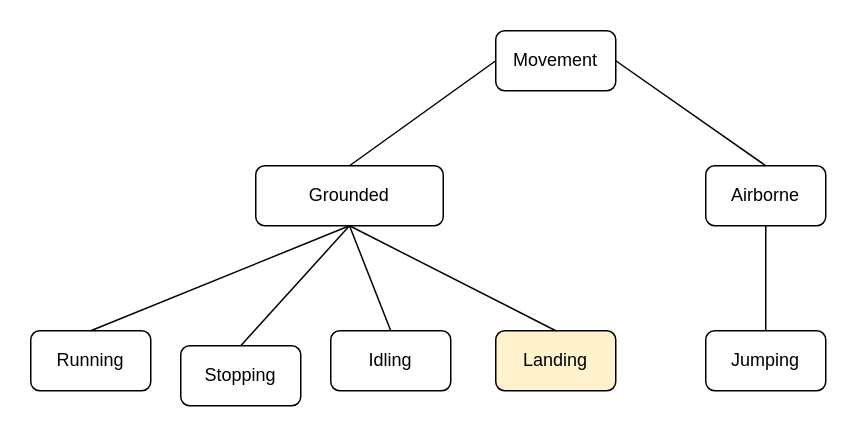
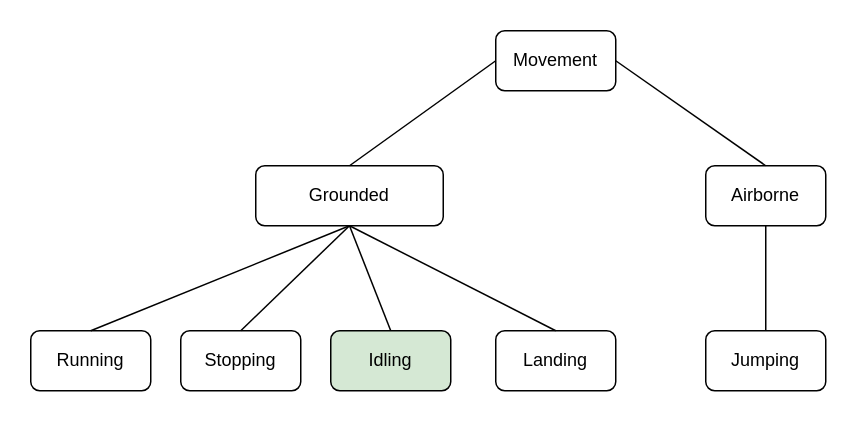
- <mxCell id="6" value="Idling" style="rounded=1;whiteSpace=wrap;html=1;" parent="1" vertex="1"><mxGeometry x="220" y="220" width="80" height="40" as="geometry" /></mxCell>
+ <mxCell id="6" value="Idling" style="rounded=1;whiteSpace=wrap;html=1;fillColor=#d5e8d4;" parent="1" vertex="1"><mxGeometry x="220" y="220" width="80" height="40" as="geometry" /></mxCell>
- <mxCell id="9" value="Landing" style="rounded=1;whiteSpace=wrap;html=1;fillColor=#fff2cc;" parent="1" vertex="1"><mxGeometry x="330" y="220" width="80" height="40" as="geometry" /></mxCell>
+ <mxCell id="9" value="Landing" style="rounded=1;whiteSpace=wrap;html=1;" parent="1" vertex="1"><mxGeometry x="330" y="220" width="80" height="40" as="geometry" /></mxCell>
- <mxCell id="8" value="Stopping" style="rounded=1;whiteSpace=wrap;html=1;" parent="1" vertex="1"><mxGeometry x="120" y="230" width="80" height="40" as="geometry" /></mxCell>
+ <mxCell id="8" value="Stopping" style="rounded=1;whiteSpace=wrap;html=1;" parent="1" vertex="1"><mxGeometry x="120" y="220" width="80" height="40" as="geometry" /></mxCell>
